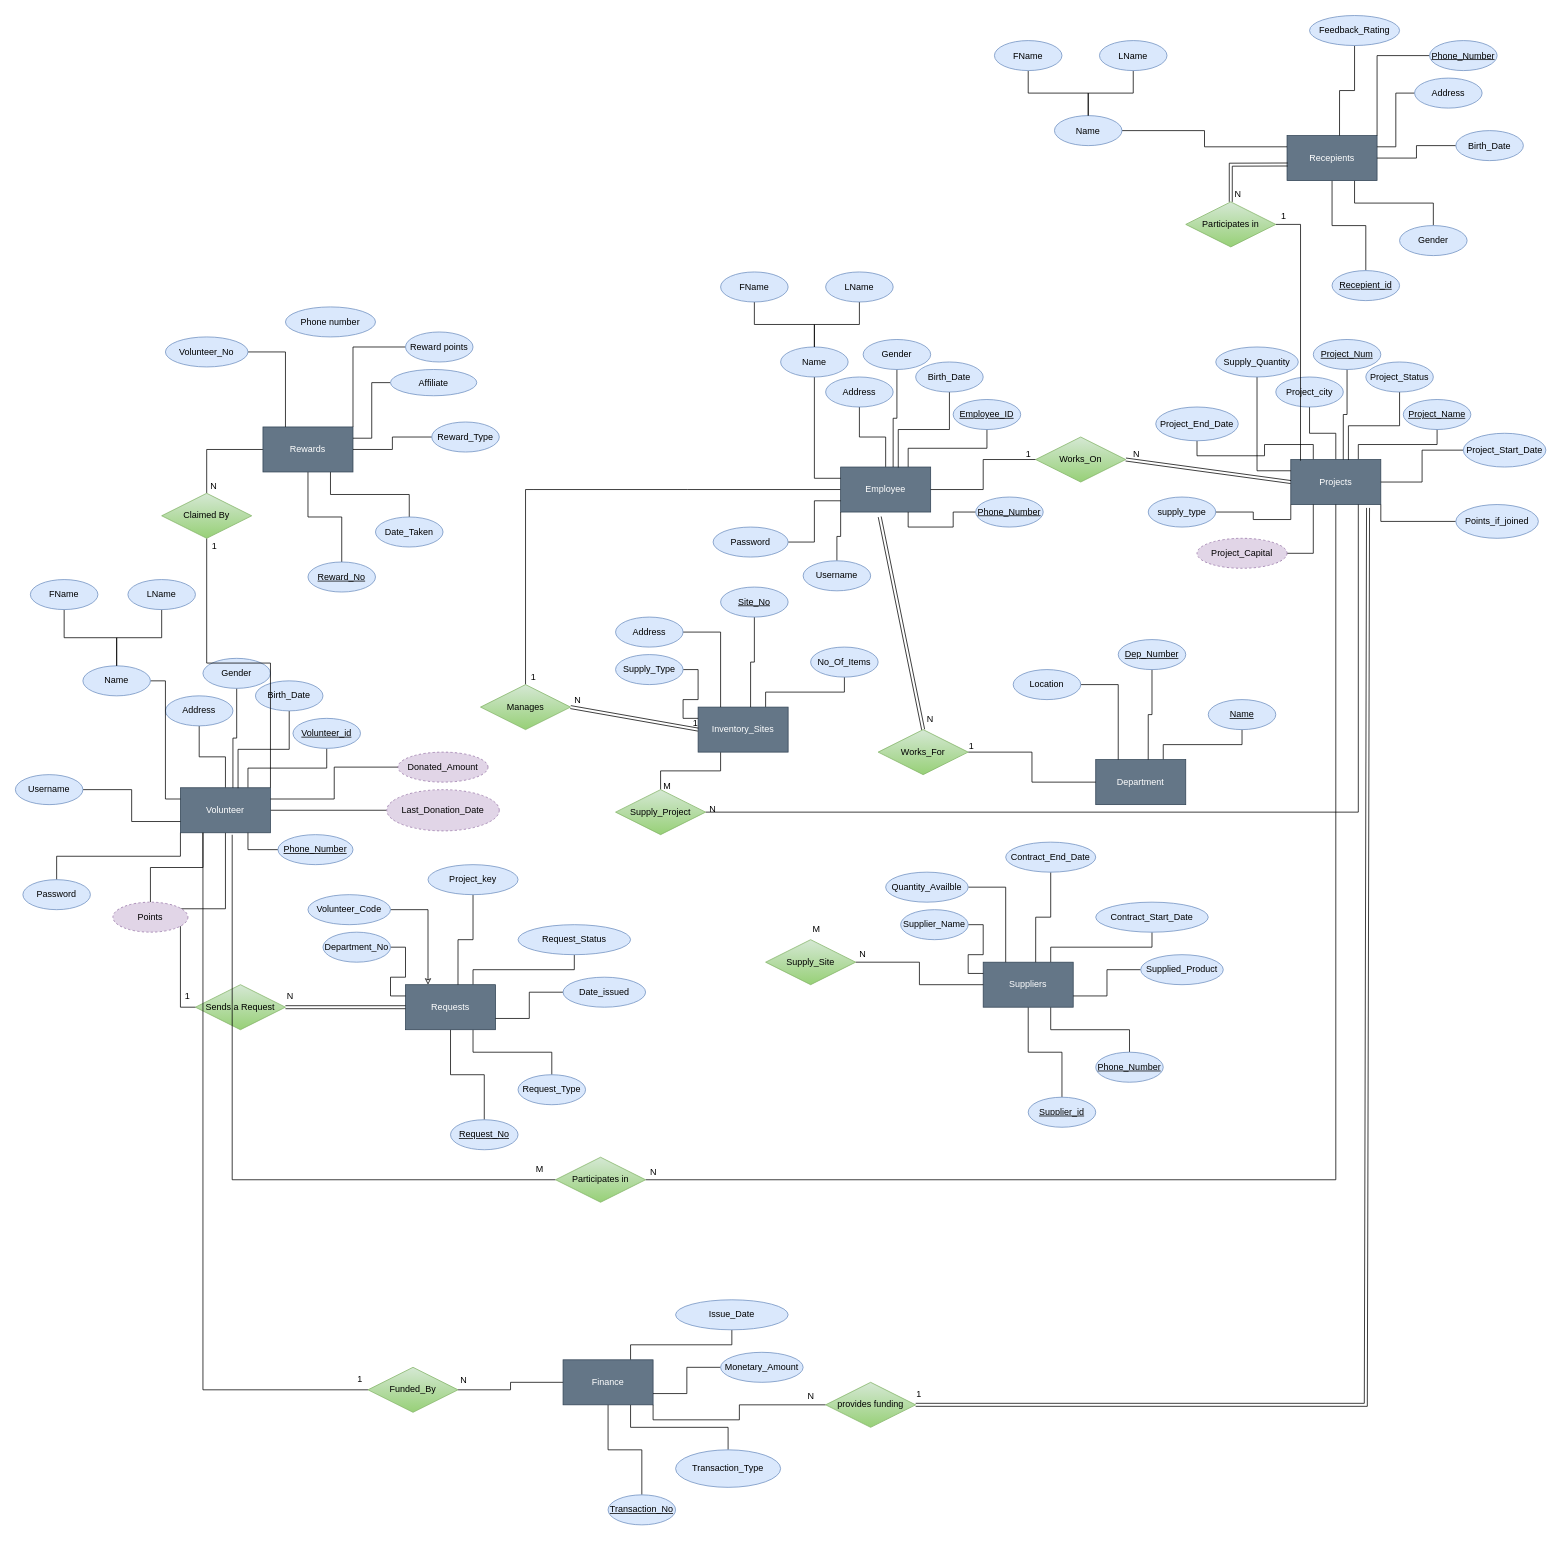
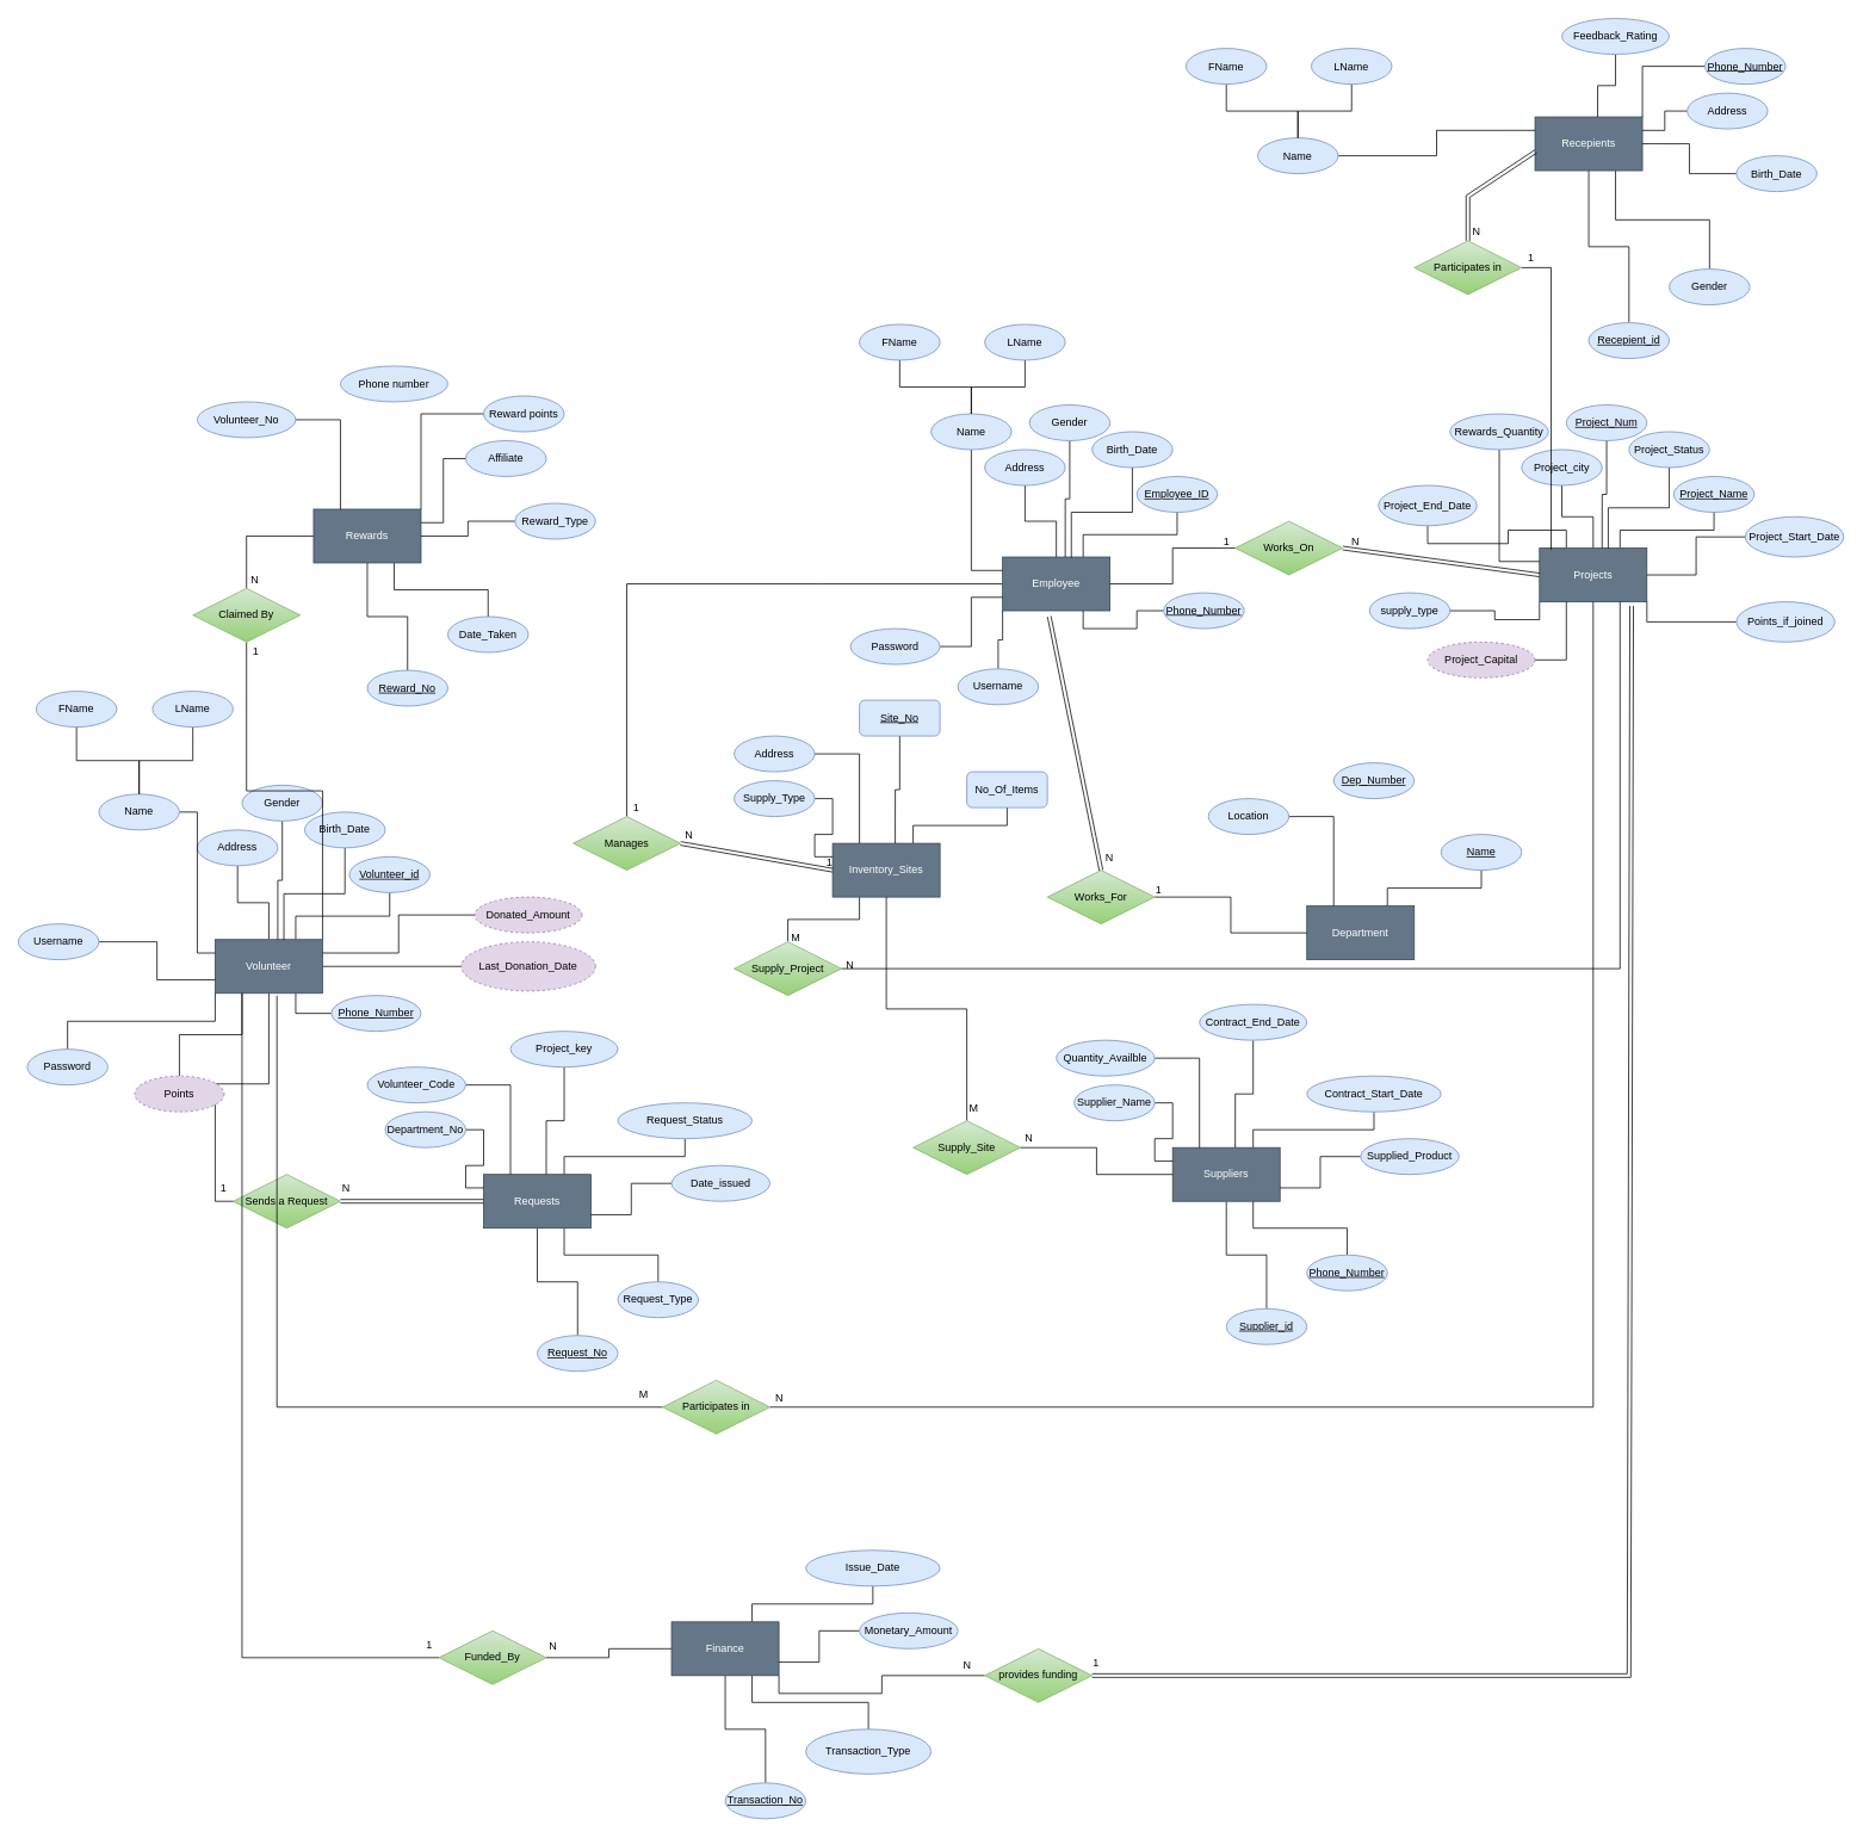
- <mxCell id="157" value="Recepients" style="rounded=0;whiteSpace=wrap;html=1;fillColor=#647687;strokeColor=#314354;fontColor=#ffffff;" vertex="1" parent="1"><mxGeometry x="1715" y="180.18" width="120" height="60" as="geometry" /></mxCell>
+ <mxCell id="157" value="Recepients" style="rounded=0;whiteSpace=wrap;html=1;fillColor=#647687;strokeColor=#314354;fontColor=#ffffff;" vertex="1" parent="1"><mxGeometry x="1715" y="130.18" width="120" height="60" as="geometry" /></mxCell>
- <mxCell id="30" value="Supply_Quantity" style="ellipse;whiteSpace=wrap;html=1;fillColor=#dae8fc;strokeColor=#6c8ebf;" parent="1" vertex="1"><mxGeometry x="1620" width="110" height="40" as="geometry" y="462" /></mxCell>
+ <mxCell id="30" value="Rewards_Quantity" style="ellipse;whiteSpace=wrap;html=1;fillColor=#dae8fc;strokeColor=#6c8ebf;" parent="1" vertex="1"><mxGeometry x="1620" width="110" height="40" as="geometry" y="462" /></mxCell>
- <mxCell id="152" value="Affiliate" style="ellipse;whiteSpace=wrap;html=1;fillColor=#dae8fc;strokeColor=#6c8ebf;" vertex="1" parent="1"><mxGeometry x="520" y="492" width="115" height="35" as="geometry" /></mxCell>
+ <mxCell id="152" value="Affiliate" style="ellipse;whiteSpace=wrap;html=1;fillColor=#dae8fc;strokeColor=#6c8ebf;" vertex="1" parent="1"><mxGeometry x="520" y="492" width="90" height="40" as="geometry" /></mxCell>
- <mxCell id="49" value="&lt;u&gt;Site_No&lt;/u&gt;" style="ellipse;whiteSpace=wrap;html=1;fillColor=#dae8fc;strokeColor=#6c8ebf;" vertex="1" parent="1"><mxGeometry x="960" y="782" width="90" height="40" as="geometry" /></mxCell>
+ <mxCell id="49" value="&lt;u&gt;Site_No&lt;/u&gt;" style="whiteSpace=wrap;html=1;fillColor=#dae8fc;strokeColor=#6c8ebf;rounded=1;" vertex="1" parent="1"><mxGeometry x="960" y="782" width="90" height="40" as="geometry" /></mxCell>
- <mxCell id="47" value="No_Of_Items" style="ellipse;whiteSpace=wrap;html=1;fillColor=#dae8fc;strokeColor=#6c8ebf;" vertex="1" parent="1"><mxGeometry x="1080" y="862" width="90" height="40" as="geometry" /></mxCell>
+ <mxCell id="47" value="No_Of_Items" style="whiteSpace=wrap;html=1;fillColor=#dae8fc;strokeColor=#6c8ebf;rounded=1;" vertex="1" parent="1"><mxGeometry x="1080" y="862" width="90" height="40" as="geometry" /></mxCell>
- <mxCell id="38" style="edgeStyle=orthogonalEdgeStyle;rounded=0;orthogonalLoop=1;jettySize=auto;html=1;entryX=0.583;entryY=0;entryDx=0;entryDy=0;entryPerimeter=0;endArrow=none;endFill=0;" edge="1" parent="1" source="39" target="36"><mxGeometry relative="1" as="geometry" /></mxCell>
+ <mxCell id="66" style="edgeStyle=orthogonalEdgeStyle;rounded=0;orthogonalLoop=1;jettySize=auto;html=1;entryX=0.5;entryY=1;entryDx=0;entryDy=0;endArrow=none;endFill=0;" edge="1" parent="1" source="67" target="46"><mxGeometry relative="1" as="geometry" /></mxCell>
- <mxCell id="85" style="edgeStyle=orthogonalEdgeStyle;rounded=0;orthogonalLoop=1;jettySize=auto;html=1;entryX=0.25;entryY=0;entryDx=0;entryDy=0;endArrow=classic;endFill=0;" edge="1" parent="1" source="86" target="80"><mxGeometry relative="1" as="geometry" /></mxCell>
+ <mxCell id="85" style="edgeStyle=orthogonalEdgeStyle;rounded=0;orthogonalLoop=1;jettySize=auto;html=1;entryX=0.25;entryY=0;entryDx=0;entryDy=0;endArrow=none;endFill=0;" edge="1" parent="1" source="86" target="80"><mxGeometry relative="1" as="geometry" /></mxCell>
